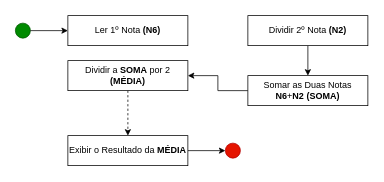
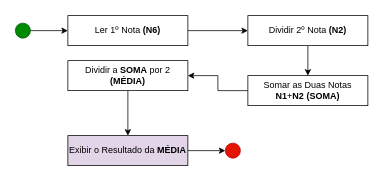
+ <mxCell id="4" value="" style="edgeStyle=orthogonalEdgeStyle;rounded=0;orthogonalLoop=1;jettySize=auto;html=1;" parent="1" source="5" target="7" edge="1"><mxGeometry relative="1" as="geometry" /></mxCell>
- <mxCell id="9" value="Somar as Duas Notas &lt;b&gt;N6&lt;/b&gt;+&lt;b&gt;N2&lt;/b&gt; &lt;b&gt;(SOMA)&lt;/b&gt;" style="rounded=0;whiteSpace=wrap;html=1;" parent="1" vertex="1"><mxGeometry x="330" y="100" width="160" height="40" as="geometry" /></mxCell>
+ <mxCell id="9" value="Somar as Duas Notas &lt;b&gt;N1&lt;/b&gt;+&lt;b&gt;N2&lt;/b&gt; &lt;b&gt;(SOMA)&lt;/b&gt;" style="rounded=0;whiteSpace=wrap;html=1;" parent="1" vertex="1"><mxGeometry x="330" y="100" width="160" height="40" as="geometry" /></mxCell>
- <mxCell id="10" value="" style="edgeStyle=orthogonalEdgeStyle;rounded=0;orthogonalLoop=1;jettySize=auto;html=1;dashed=1;" parent="1" source="11" target="13" edge="1"><mxGeometry relative="1" as="geometry" /></mxCell>
+ <mxCell id="10" value="" style="edgeStyle=orthogonalEdgeStyle;rounded=0;orthogonalLoop=1;jettySize=auto;html=1;" parent="1" source="11" target="13" edge="1"><mxGeometry relative="1" as="geometry" /></mxCell>
- <mxCell id="13" value="Exibir o Resultado da &lt;b&gt;MÉDIA&lt;/b&gt;" style="whiteSpace=wrap;html=1;rounded=0;" parent="1" vertex="1"><mxGeometry x="90" y="180" width="160" height="40" as="geometry" /></mxCell>
+ <mxCell id="13" value="Exibir o Resultado da &lt;b&gt;MÉDIA&lt;/b&gt;" style="whiteSpace=wrap;html=1;rounded=0;fillColor=#e1d5e7;" parent="1" vertex="1"><mxGeometry x="90" y="180" width="160" height="40" as="geometry" /></mxCell>
